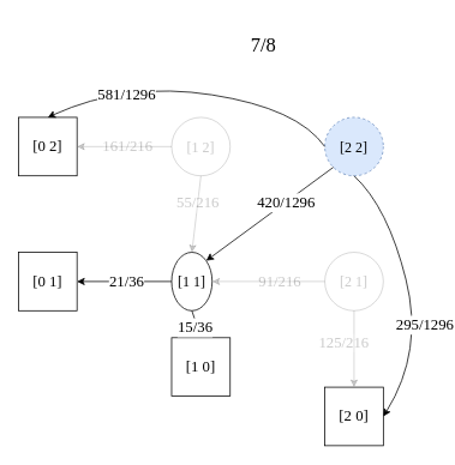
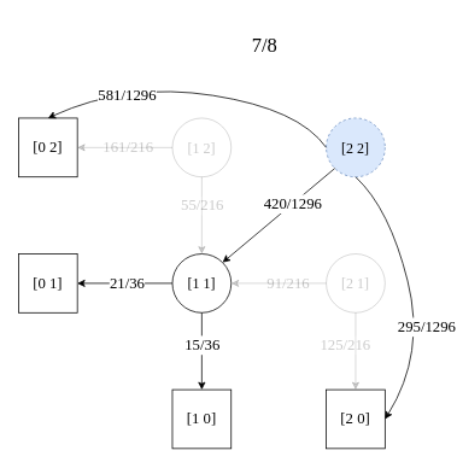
- <mxCell id="9" value="&lt;p style=&quot;font-size: 16px&quot;&gt;&lt;font face=&quot;Lucida Console&quot;&gt;[1 1]&lt;/font&gt;&lt;/p&gt;" style="ellipse;whiteSpace=wrap;html=1;aspect=fixed;" parent="1" vertex="1"><mxGeometry x="190" y="280" width="45" height="65" as="geometry" /></mxCell>
+ <mxCell id="9" value="&lt;p style=&quot;font-size: 16px&quot;&gt;&lt;font face=&quot;Lucida Console&quot;&gt;[1 1]&lt;/font&gt;&lt;/p&gt;" style="ellipse;whiteSpace=wrap;html=1;aspect=fixed;" parent="1" vertex="1"><mxGeometry x="190" y="280" width="65" height="65" as="geometry" /></mxCell>
- <mxCell id="4" value="&lt;font face=&quot;Lucida Console&quot; style=&quot;font-size: 17px&quot;&gt;[1 0]&lt;/font&gt;" style="whiteSpace=wrap;html=1;aspect=fixed;fontSize=17;" parent="1" vertex="1"><mxGeometry x="190" y="375" width="65" height="65" as="geometry" /></mxCell>
+ <mxCell id="4" value="&lt;font face=&quot;Lucida Console&quot; style=&quot;font-size: 17px&quot;&gt;[1 0]&lt;/font&gt;" style="whiteSpace=wrap;html=1;aspect=fixed;fontSize=17;" parent="1" vertex="1"><mxGeometry x="190" y="430" width="65" height="65" as="geometry" /></mxCell>
